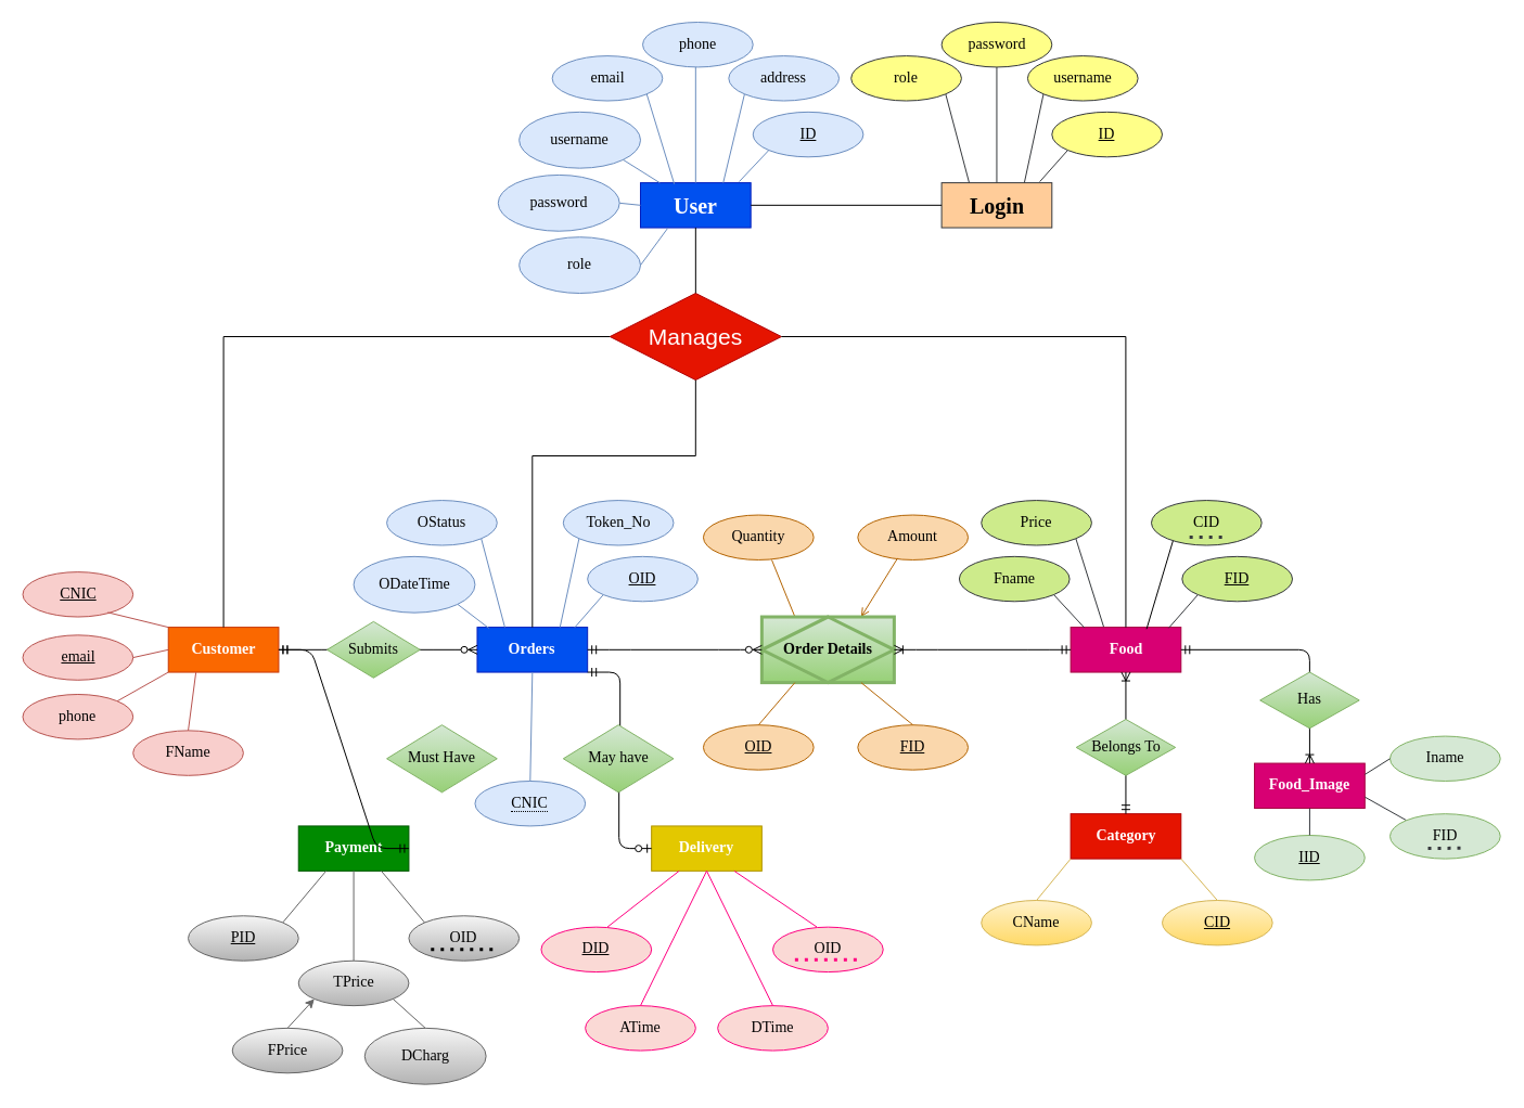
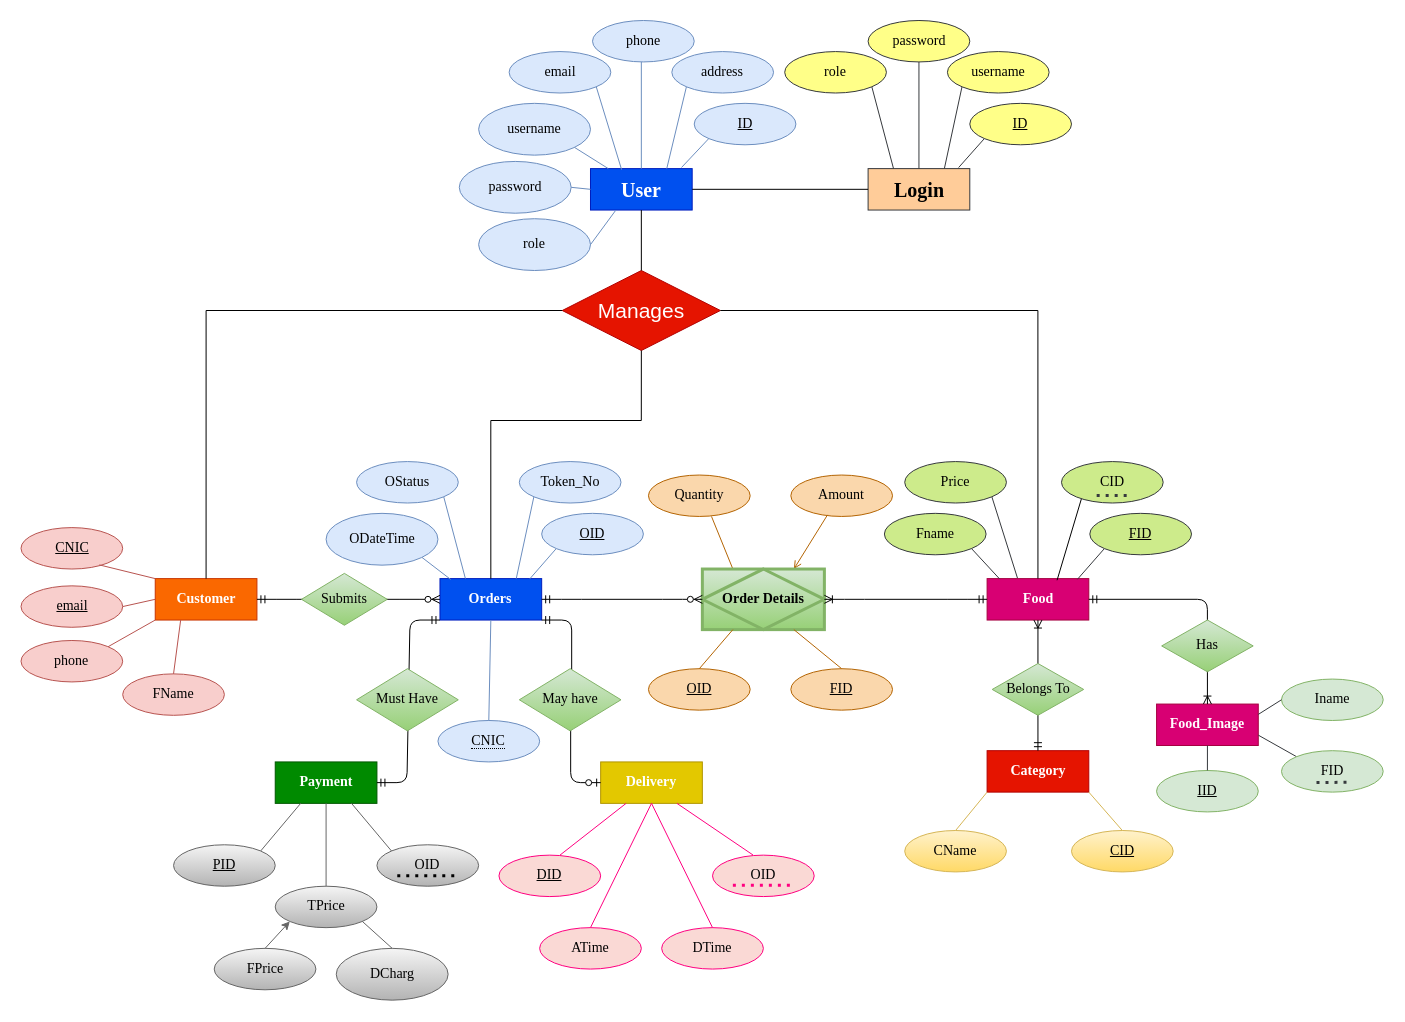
- <mxCell id="5" value="" style="edgeStyle=entityRelationEdgeStyle;fontSize=14;html=1;endArrow=ERmandOne;startArrow=ERmandOne;exitX=1;exitY=0.5;exitDx=0;exitDy=0;fontFamily=Comic Sans MS;verticalAlign=middle;horizontal=1;labelBorderColor=none;" parent="1" source="4" target="2" edge="1"><mxGeometry width="100" height="100" relative="1" as="geometry"><mxPoint x="396.771" y="759.357" as="sourcePoint" /><mxPoint x="437.449" y="619.536" as="targetPoint" /></mxGeometry></mxCell>
+ <mxCell id="5" value="" style="edgeStyle=entityRelationEdgeStyle;fontSize=14;html=1;endArrow=ERmandOne;startArrow=ERmandOne;exitX=1;exitY=0.5;exitDx=0;exitDy=0;entryX=0;entryY=1;entryDx=0;entryDy=0;fontFamily=Comic Sans MS;verticalAlign=middle;horizontal=1;labelBorderColor=none;" parent="1" source="4" target="3" edge="1"><mxGeometry width="100" height="100" relative="1" as="geometry"><mxPoint x="396.771" y="759.357" as="sourcePoint" /><mxPoint x="437.449" y="619.536" as="targetPoint" /></mxGeometry></mxCell>
